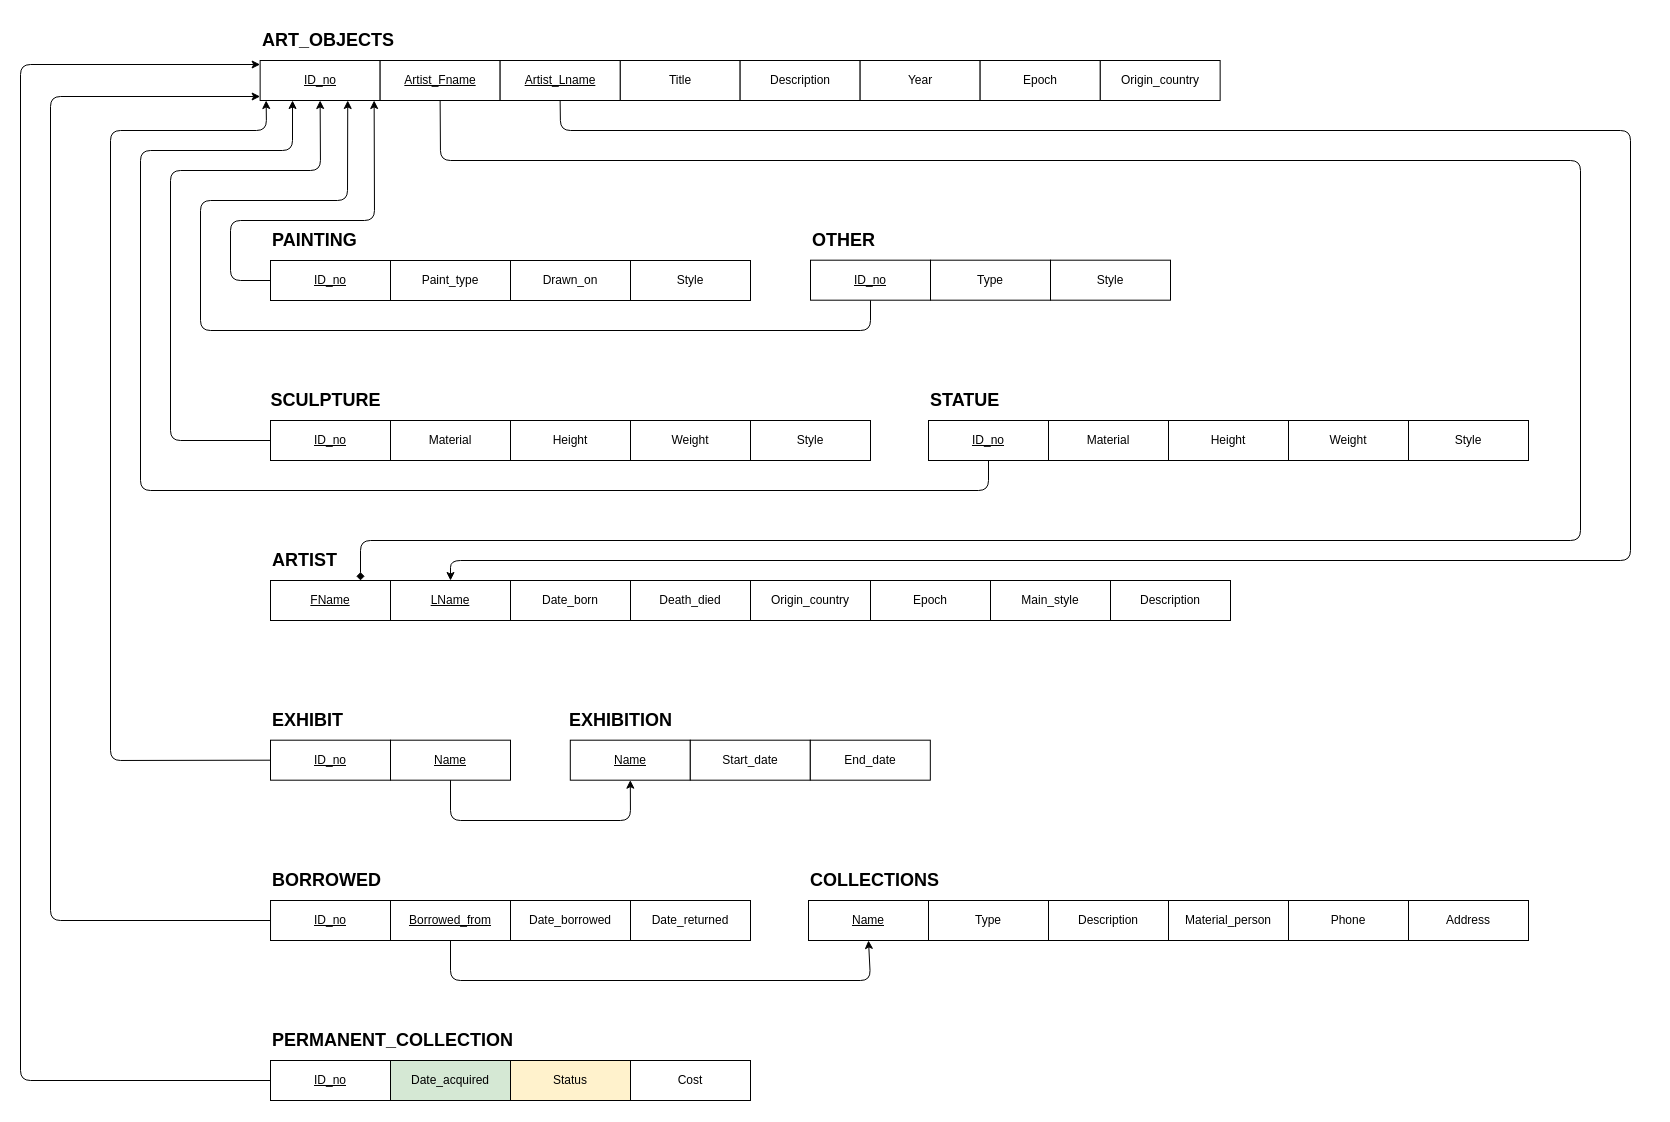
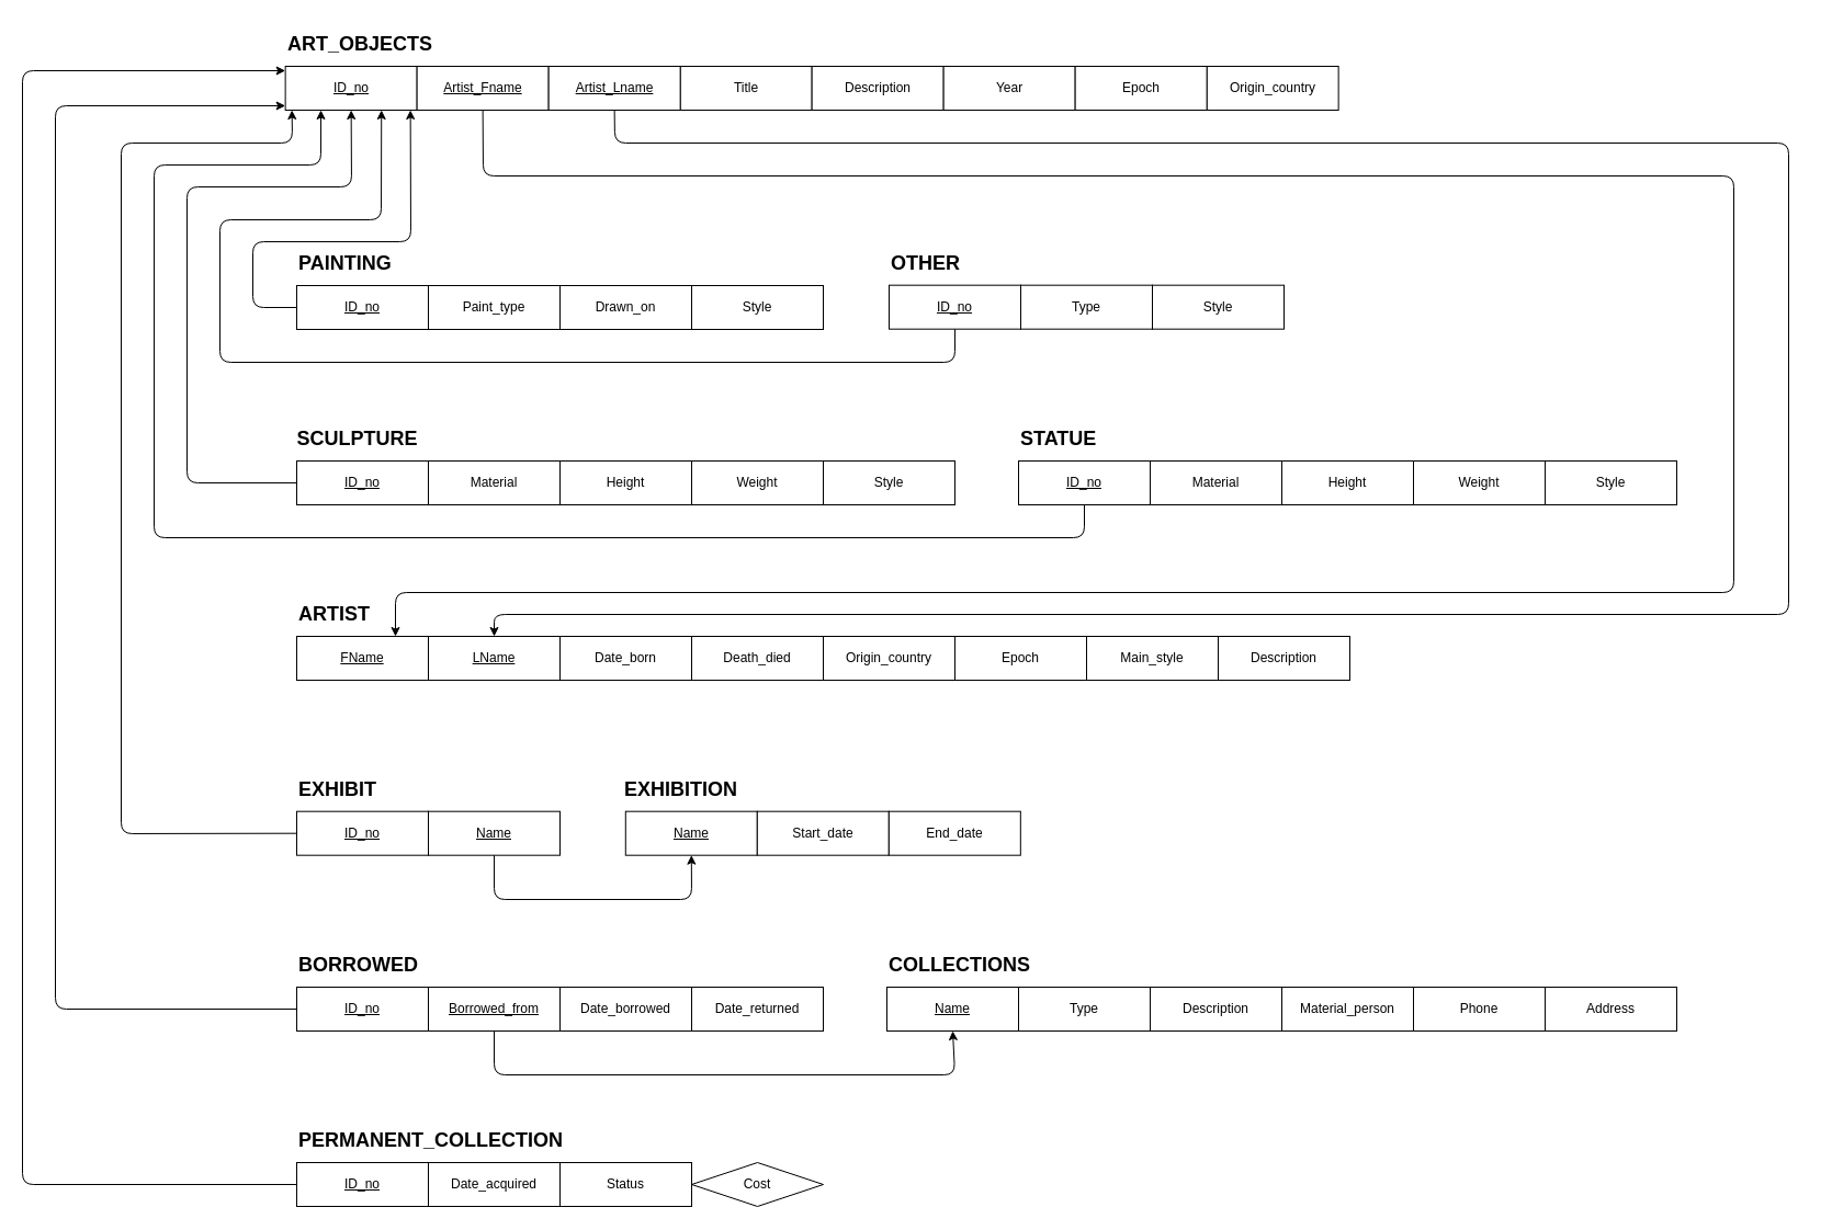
- <mxCell id="48" style="edgeStyle=none;html=1;exitX=0.5;exitY=1;exitDx=0;exitDy=0;exitPerimeter=0;entryX=0.75;entryY=0;entryDx=0;entryDy=0;endArrow=diamond;" parent="1" source="49" target="83" edge="1"><mxGeometry relative="1" as="geometry"><Array as="points"><mxPoint x="440" y="160" /><mxPoint x="1580" y="160" /><mxPoint x="1580" y="540" /><mxPoint x="360" y="540" /></Array></mxGeometry></mxCell>
+ <mxCell id="48" style="edgeStyle=none;html=1;exitX=0.5;exitY=1;exitDx=0;exitDy=0;exitPerimeter=0;entryX=0.75;entryY=0;entryDx=0;entryDy=0;" parent="1" source="49" target="83" edge="1"><mxGeometry relative="1" as="geometry"><Array as="points"><mxPoint x="440" y="160" /><mxPoint x="1580" y="160" /><mxPoint x="1580" y="540" /><mxPoint x="360" y="540" /></Array></mxGeometry></mxCell>
- <mxCell id="68" value="Date_acquired" style="rounded=0;whiteSpace=wrap;html=1;container=0;fillColor=#d5e8d4;" parent="65" vertex="1"><mxGeometry x="120" y="40" width="120" height="40" as="geometry" /></mxCell>
+ <mxCell id="68" value="Date_acquired" style="rounded=0;whiteSpace=wrap;html=1;container=0;" parent="65" vertex="1"><mxGeometry x="120" y="40" width="120" height="40" as="geometry" /></mxCell>
- <mxCell id="70" value="Status" style="rounded=0;whiteSpace=wrap;html=1;container=0;fillColor=#fff2cc;" parent="65" vertex="1"><mxGeometry x="240" y="40" width="120" height="40" as="geometry" /></mxCell>
+ <mxCell id="70" value="Status" style="rounded=0;whiteSpace=wrap;html=1;container=0;" parent="65" vertex="1"><mxGeometry x="240" y="40" width="120" height="40" as="geometry" /></mxCell>
- <mxCell id="69" value="Cost" style="rounded=0;whiteSpace=wrap;html=1;container=0;" parent="65" vertex="1"><mxGeometry x="360" y="40" width="120" height="40" as="geometry" /></mxCell>
+ <mxCell id="69" value="Cost" style="rhombus;whiteSpace=wrap;html=1;container=0;" parent="65" vertex="1"><mxGeometry x="360" y="40" width="120" height="40" as="geometry" /></mxCell>
